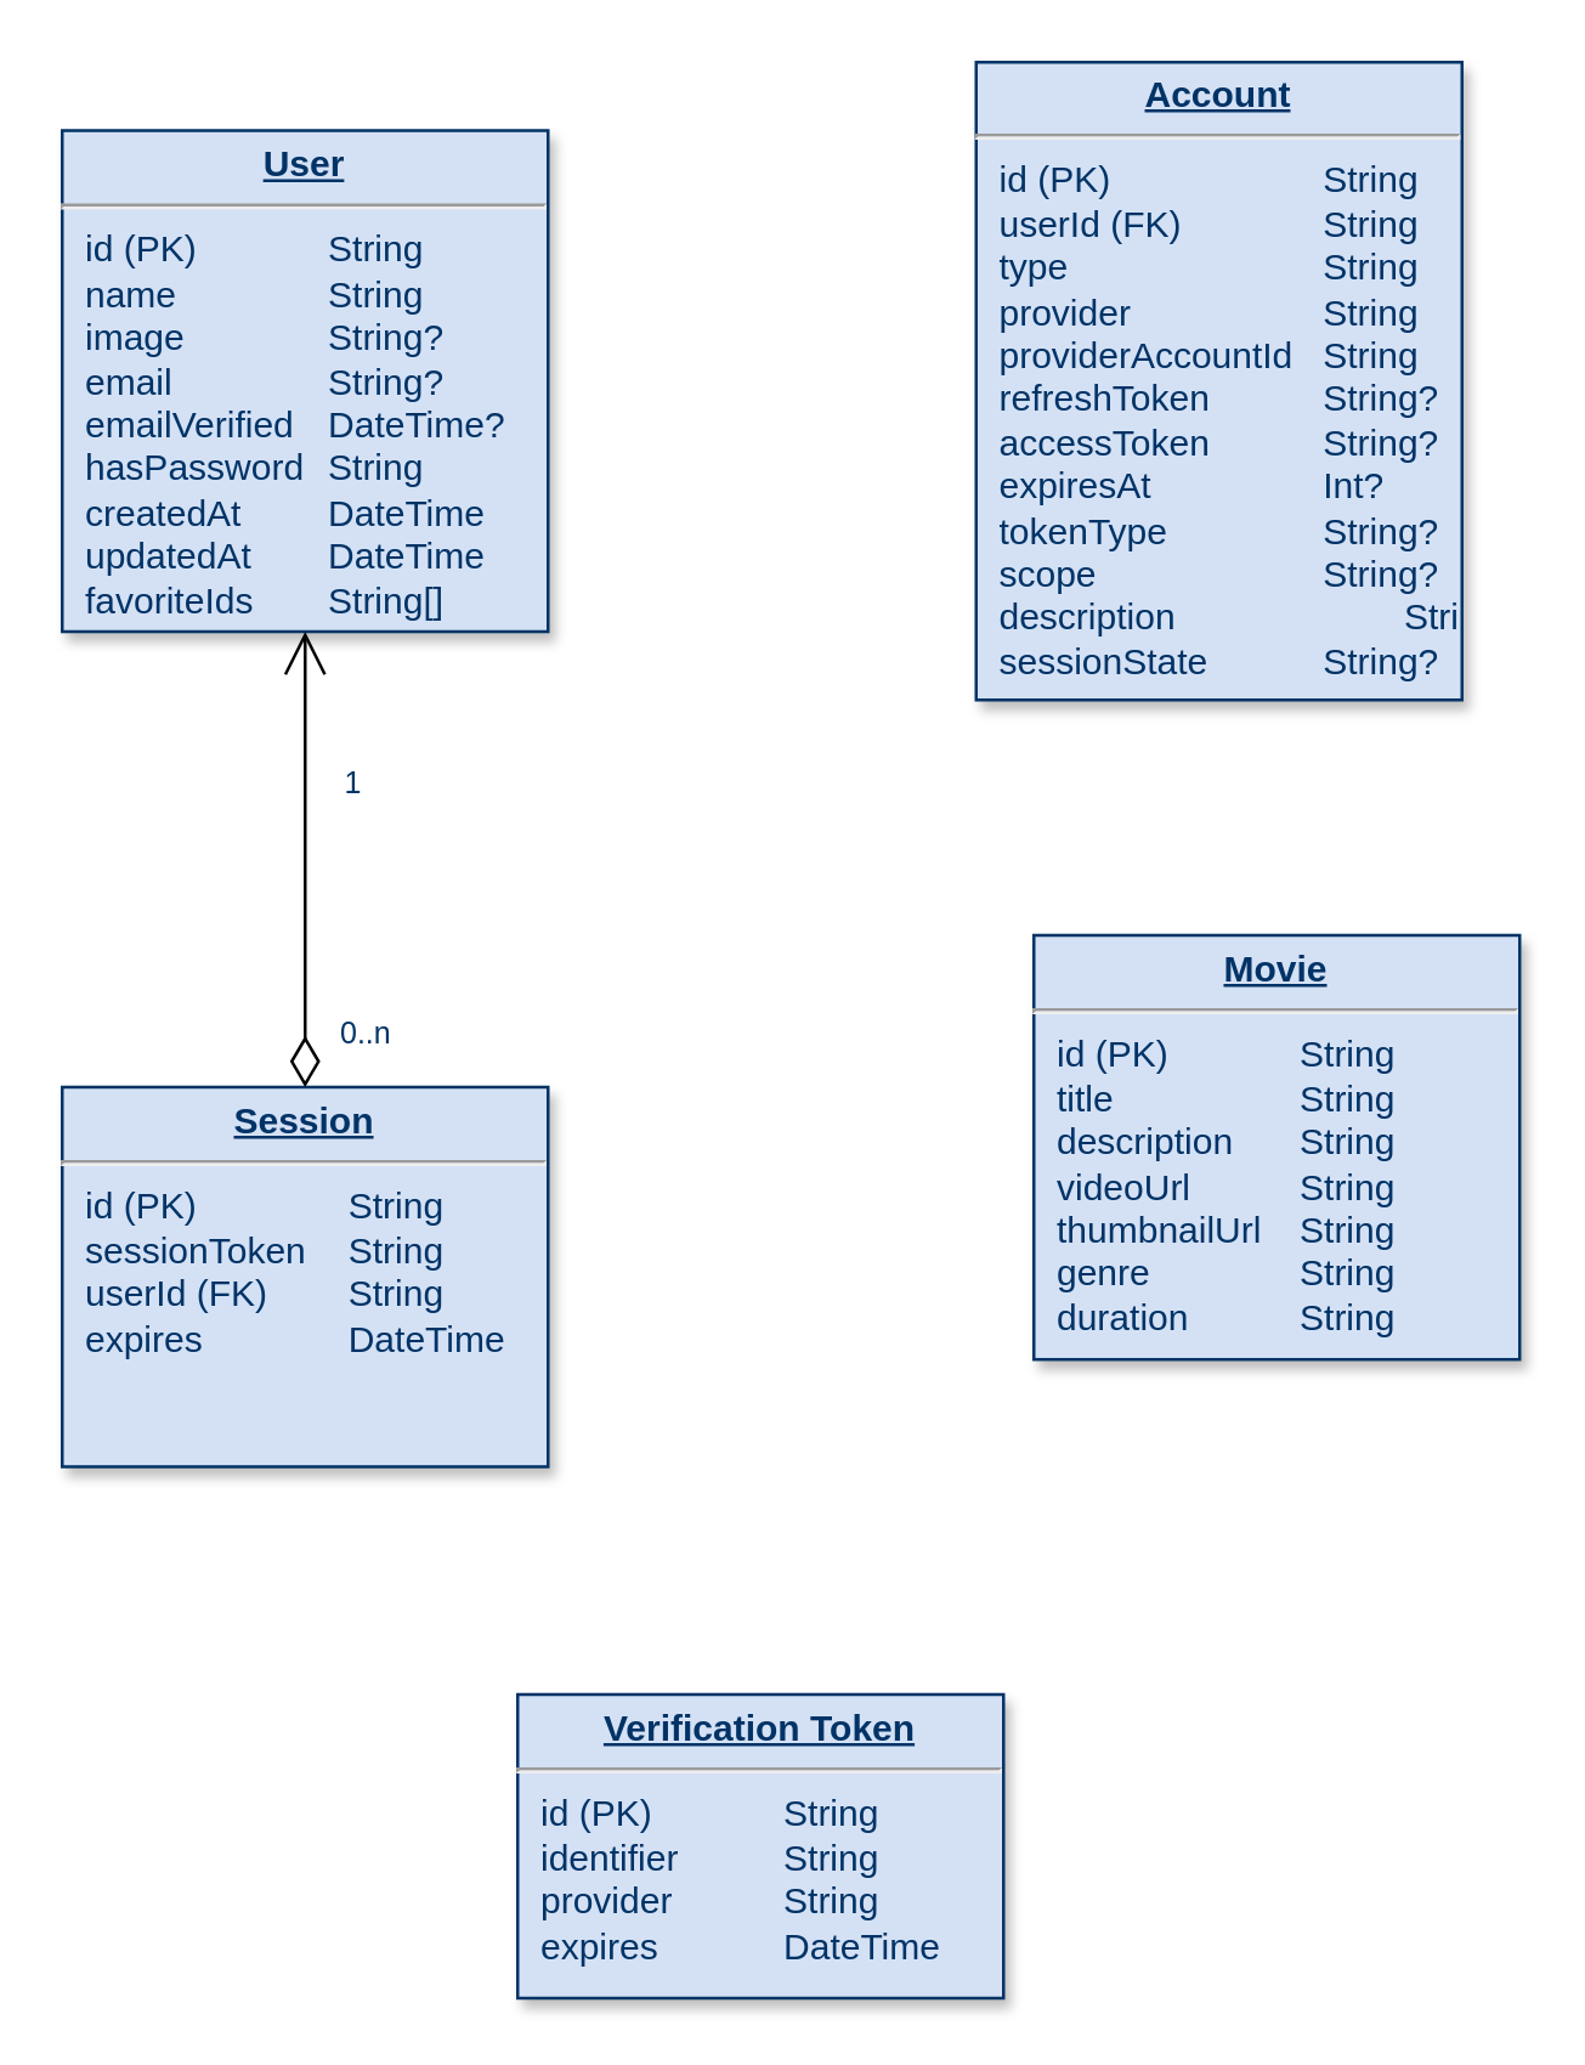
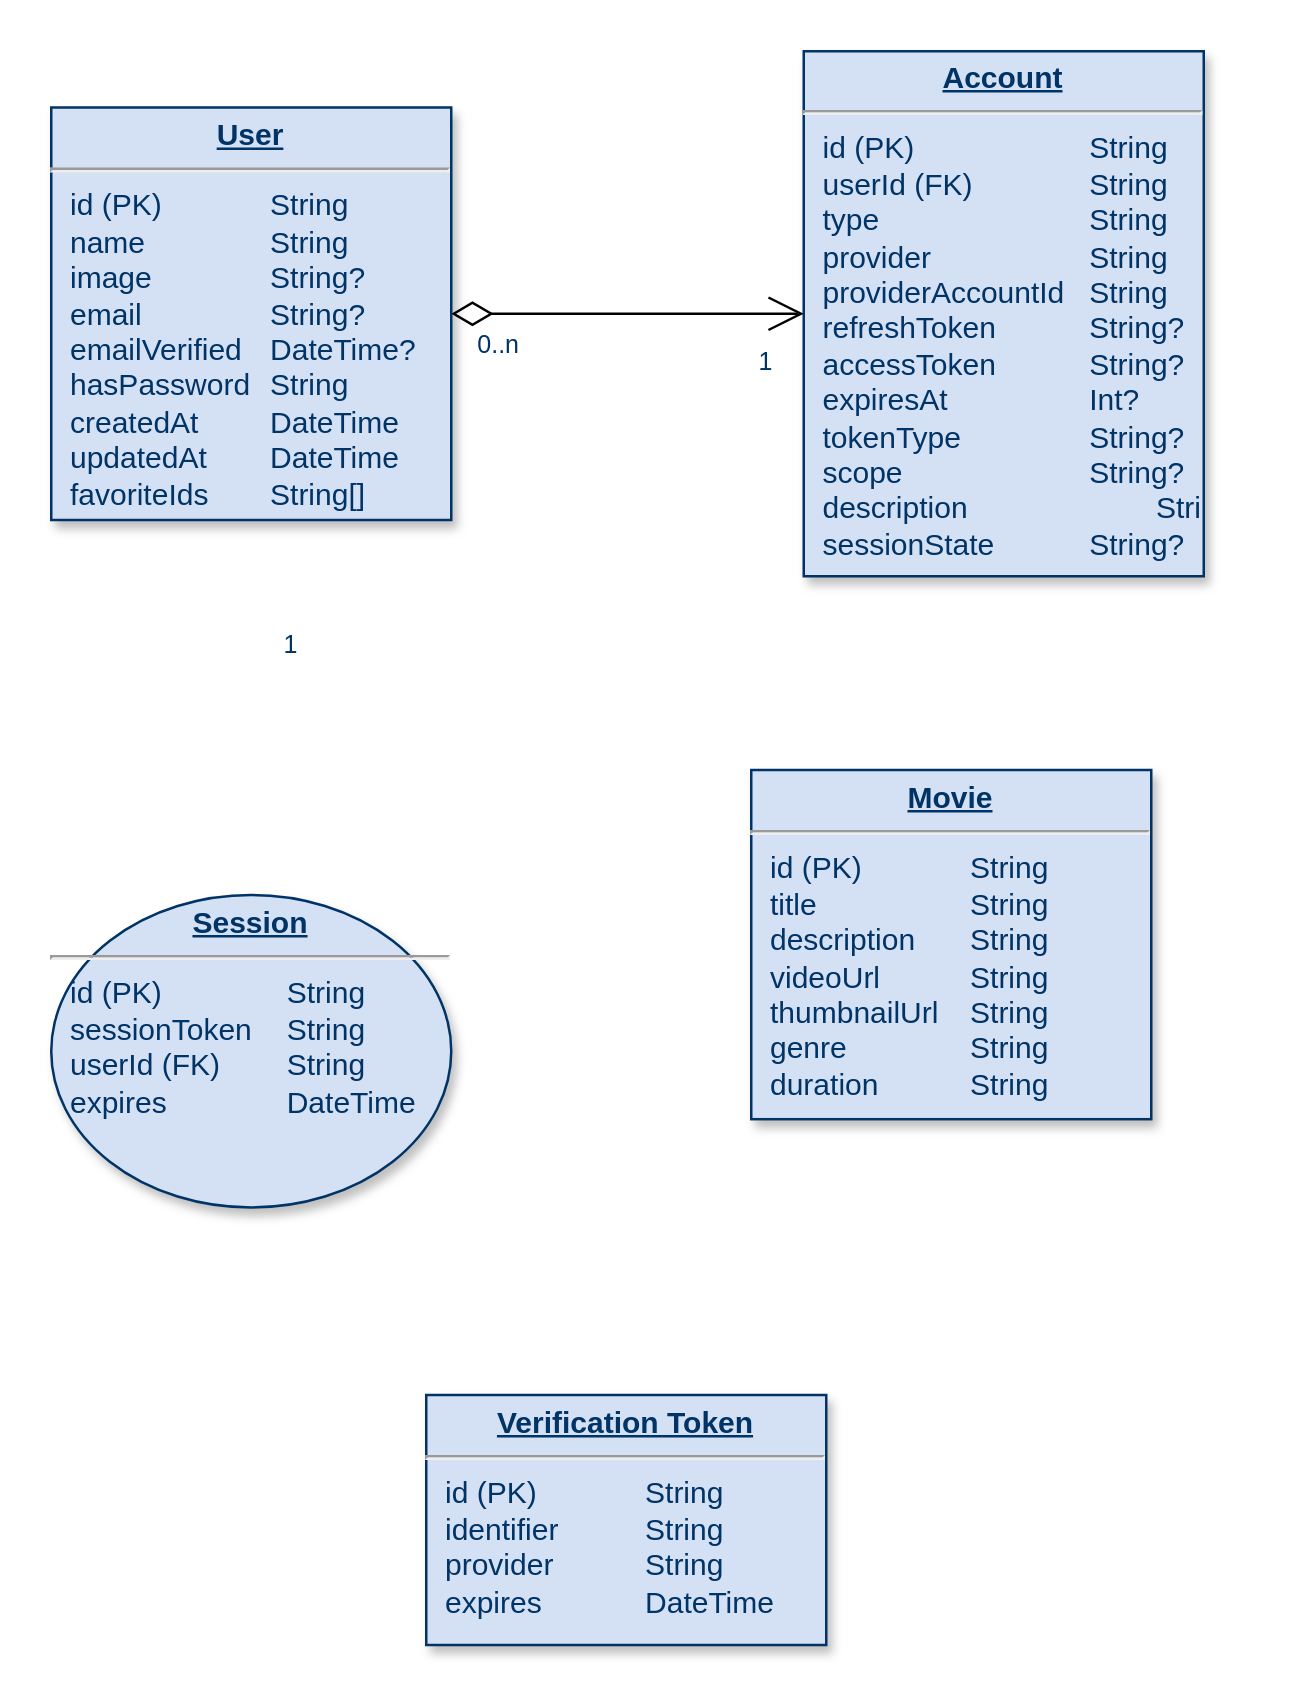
+ <mxCell id="9" value="" style="endArrow=open;endSize=12;startArrow=diamondThin;startSize=14;startFill=0;edgeStyle=orthogonalEdgeStyle;rounded=0;exitX=1;exitY=0.5;exitDx=0;exitDy=0;entryX=0;entryY=0.5;entryDx=0;entryDy=0;" parent="1" source="2" target="4" edge="1"><mxGeometry x="389.36" y="350" as="geometry"><mxPoint x="240" y="147.5" as="sourcePoint" /><mxPoint x="240" y="407.82" as="targetPoint" /></mxGeometry></mxCell>
+ <mxCell id="10" value="0..n" style="resizable=0;align=left;verticalAlign=top;labelBackgroundColor=#ffffff;fontSize=10;strokeColor=#003366;shadow=1;fillColor=#D4E1F5;fontColor=#003366" parent="9" connectable="0" vertex="1"><mxGeometry x="-1" relative="1" as="geometry"><mxPoint x="8.92" as="offset" /></mxGeometry></mxCell>
+ <mxCell id="11" value="1" style="resizable=0;align=right;verticalAlign=top;labelBackgroundColor=#ffffff;fontSize=10;strokeColor=#003366;shadow=1;fillColor=#D4E1F5;fontColor=#003366" parent="9" connectable="0" vertex="1"><mxGeometry x="1" relative="1" as="geometry"><mxPoint x="-11" y="7" as="offset" /></mxGeometry></mxCell>
- <mxCell id="7" value="" style="endArrow=open;endSize=12;startArrow=diamondThin;startSize=14;startFill=0;edgeStyle=orthogonalEdgeStyle;rounded=0;exitX=0.5;exitY=0;exitDx=0;exitDy=0;entryX=0.5;entryY=1;entryDx=0;entryDy=0;" parent="1" source="3" target="2" edge="1"><mxGeometry y="160" as="geometry"><mxPoint x="-290" y="135.86" as="sourcePoint" /><mxPoint x="-130" y="135.86" as="targetPoint" /></mxGeometry></mxCell>
- <mxCell id="8" value="0..n" style="resizable=0;align=left;verticalAlign=top;labelBackgroundColor=#ffffff;fontSize=10;strokeColor=#003366;shadow=1;fillColor=#D4E1F5;fontColor=#003366" parent="7" connectable="0" vertex="1"><mxGeometry x="-1" relative="1" as="geometry"><mxPoint x="10" y="-30" as="offset" /></mxGeometry></mxCell>
- <mxCell id="6" value="&lt;p style=&quot;margin: 0px; margin-top: 4px; text-align: center; text-decoration: underline;&quot;&gt;&lt;b&gt;Movie&lt;/b&gt;&lt;/p&gt;&lt;hr&gt;&lt;p style=&quot;margin: 0px; margin-left: 8px;&quot;&gt;&lt;span style=&quot;background-color: transparent; color: light-dark(rgb(0, 51, 102), rgb(161, 205, 249));&quot;&gt;id (PK)&lt;span style=&quot;white-space: pre;&quot;&gt;&#09;&lt;/span&gt;&lt;span style=&quot;white-space: pre;&quot;&gt;&#09;&lt;/span&gt;String&lt;/span&gt;&lt;/p&gt;&lt;p style=&quot;margin: 0px; margin-left: 8px;&quot;&gt;title&lt;span style=&quot;white-space: pre;&quot;&gt;&#09;&lt;/span&gt;&lt;span style=&quot;white-space: pre;&quot;&gt;&#09;&lt;span style=&quot;white-space: pre;&quot;&gt;&#09;&lt;/span&gt;&lt;/span&gt;String&lt;/p&gt;&lt;p style=&quot;margin: 0px; margin-left: 8px;&quot;&gt;description&lt;span style=&quot;white-space: pre;&quot;&gt;&#09;&lt;/span&gt;String&lt;/p&gt;&lt;p style=&quot;margin: 0px; margin-left: 8px;&quot;&gt;videoUrl&lt;span style=&quot;white-space: pre;&quot;&gt;&#09;&lt;/span&gt;&lt;span style=&quot;white-space: pre;&quot;&gt;&#09;&lt;/span&gt;String&lt;/p&gt;&lt;p style=&quot;margin: 0px; margin-left: 8px;&quot;&gt;thumbnailUrl&lt;span style=&quot;white-space: pre;&quot;&gt;&#09;&lt;/span&gt;String&lt;/p&gt;&lt;p style=&quot;margin: 0px; margin-left: 8px;&quot;&gt;genre&lt;span style=&quot;white-space: pre;&quot;&gt;&#09;&lt;/span&gt;&lt;span style=&quot;white-space: pre;&quot;&gt;&#09;&lt;/span&gt;String&lt;/p&gt;&lt;p style=&quot;margin: 0px; margin-left: 8px;&quot;&gt;duration&lt;span style=&quot;white-space: pre;&quot;&gt;&#09;&lt;/span&gt;&lt;span style=&quot;white-space: pre;&quot;&gt;&#09;&lt;/span&gt;String&lt;/p&gt;&lt;div&gt;&lt;br&gt;&lt;/div&gt;" style="verticalAlign=top;align=left;overflow=fill;fontSize=12;fontFamily=Helvetica;html=1;strokeColor=#003366;shadow=1;fillColor=#D4E1F5;fontColor=#003366" parent="1" vertex="1"><mxGeometry x="340" y="307.5" width="160" height="139.68" as="geometry" /></mxCell>
+ <mxCell id="6" value="&lt;p style=&quot;margin: 0px; margin-top: 4px; text-align: center; text-decoration: underline;&quot;&gt;&lt;b&gt;Movie&lt;/b&gt;&lt;/p&gt;&lt;hr&gt;&lt;p style=&quot;margin: 0px; margin-left: 8px;&quot;&gt;&lt;span style=&quot;background-color: transparent; color: light-dark(rgb(0, 51, 102), rgb(161, 205, 249));&quot;&gt;id (PK)&lt;span style=&quot;white-space: pre;&quot;&gt;&#09;&lt;/span&gt;&lt;span style=&quot;white-space: pre;&quot;&gt;&#09;&lt;/span&gt;String&lt;/span&gt;&lt;/p&gt;&lt;p style=&quot;margin: 0px; margin-left: 8px;&quot;&gt;title&lt;span style=&quot;white-space: pre;&quot;&gt;&#09;&lt;/span&gt;&lt;span style=&quot;white-space: pre;&quot;&gt;&#09;&lt;span style=&quot;white-space: pre;&quot;&gt;&#09;&lt;/span&gt;&lt;/span&gt;String&lt;/p&gt;&lt;p style=&quot;margin: 0px; margin-left: 8px;&quot;&gt;description&lt;span style=&quot;white-space: pre;&quot;&gt;&#09;&lt;/span&gt;String&lt;/p&gt;&lt;p style=&quot;margin: 0px; margin-left: 8px;&quot;&gt;videoUrl&lt;span style=&quot;white-space: pre;&quot;&gt;&#09;&lt;/span&gt;&lt;span style=&quot;white-space: pre;&quot;&gt;&#09;&lt;/span&gt;String&lt;/p&gt;&lt;p style=&quot;margin: 0px; margin-left: 8px;&quot;&gt;thumbnailUrl&lt;span style=&quot;white-space: pre;&quot;&gt;&#09;&lt;/span&gt;String&lt;/p&gt;&lt;p style=&quot;margin: 0px; margin-left: 8px;&quot;&gt;genre&lt;span style=&quot;white-space: pre;&quot;&gt;&#09;&lt;/span&gt;&lt;span style=&quot;white-space: pre;&quot;&gt;&#09;&lt;/span&gt;String&lt;/p&gt;&lt;p style=&quot;margin: 0px; margin-left: 8px;&quot;&gt;duration&lt;span style=&quot;white-space: pre;&quot;&gt;&#09;&lt;/span&gt;&lt;span style=&quot;white-space: pre;&quot;&gt;&#09;&lt;/span&gt;String&lt;/p&gt;&lt;div&gt;&lt;br&gt;&lt;/div&gt;" style="verticalAlign=top;align=left;overflow=fill;fontSize=12;fontFamily=Helvetica;html=1;strokeColor=#003366;shadow=1;fillColor=#D4E1F5;fontColor=#003366" parent="1" vertex="1"><mxGeometry x="300" y="307.5" width="160" height="139.68" as="geometry" /></mxCell>
- <mxCell id="3" value="&lt;p style=&quot;margin: 0px; margin-top: 4px; text-align: center; text-decoration: underline;&quot;&gt;&lt;b&gt;Session&lt;/b&gt;&lt;/p&gt;&lt;hr&gt;&lt;p style=&quot;margin: 0px; margin-left: 8px;&quot;&gt;id (PK)&amp;nbsp;&lt;span style=&quot;white-space: pre;&quot;&gt;&#09;&lt;/span&gt;&lt;span style=&quot;white-space: pre;&quot;&gt;&#09;&lt;/span&gt;&amp;nbsp; String&lt;/p&gt;&lt;p style=&quot;margin: 0px; margin-left: 8px;&quot;&gt;sessionToken&amp;nbsp;&lt;span style=&quot;white-space: pre;&quot;&gt;&#09;&lt;/span&gt;&amp;nbsp; String&lt;/p&gt;&lt;p style=&quot;margin: 0px; margin-left: 8px;&quot;&gt;userId (FK)&lt;span style=&quot;white-space: pre;&quot;&gt;&#09;&lt;/span&gt;&amp;nbsp; String&lt;/p&gt;&lt;p style=&quot;margin: 0px; margin-left: 8px;&quot;&gt;expires&lt;span style=&quot;white-space: pre;&quot;&gt;&#09;&lt;/span&gt;&lt;span style=&quot;white-space: pre;&quot;&gt;&#09;&lt;/span&gt;&amp;nbsp; DateTime&lt;/p&gt;" style="verticalAlign=top;align=left;overflow=fill;fontSize=12;fontFamily=Helvetica;html=1;strokeColor=#003366;shadow=1;fillColor=#D4E1F5;fontColor=#003366" parent="1" vertex="1"><mxGeometry x="20" y="357.5" width="160" height="125" as="geometry" /></mxCell>
+ <mxCell id="3" value="&lt;p style=&quot;margin: 0px; margin-top: 4px; text-align: center; text-decoration: underline;&quot;&gt;&lt;b&gt;Session&lt;/b&gt;&lt;/p&gt;&lt;hr&gt;&lt;p style=&quot;margin: 0px; margin-left: 8px;&quot;&gt;id (PK)&amp;nbsp;&lt;span style=&quot;white-space: pre;&quot;&gt;&#09;&lt;/span&gt;&lt;span style=&quot;white-space: pre;&quot;&gt;&#09;&lt;/span&gt;&amp;nbsp; String&lt;/p&gt;&lt;p style=&quot;margin: 0px; margin-left: 8px;&quot;&gt;sessionToken&amp;nbsp;&lt;span style=&quot;white-space: pre;&quot;&gt;&#09;&lt;/span&gt;&amp;nbsp; String&lt;/p&gt;&lt;p style=&quot;margin: 0px; margin-left: 8px;&quot;&gt;userId (FK)&lt;span style=&quot;white-space: pre;&quot;&gt;&#09;&lt;/span&gt;&amp;nbsp; String&lt;/p&gt;&lt;p style=&quot;margin: 0px; margin-left: 8px;&quot;&gt;expires&lt;span style=&quot;white-space: pre;&quot;&gt;&#09;&lt;/span&gt;&lt;span style=&quot;white-space: pre;&quot;&gt;&#09;&lt;/span&gt;&amp;nbsp; DateTime&lt;/p&gt;" style="ellipse;verticalAlign=top;align=left;overflow=fill;fontSize=12;fontFamily=Helvetica;html=1;strokeColor=#003366;shadow=1;fillColor=#D4E1F5;fontColor=#003366;" parent="1" vertex="1"><mxGeometry x="20" y="357.5" width="160" height="125" as="geometry" /></mxCell>
